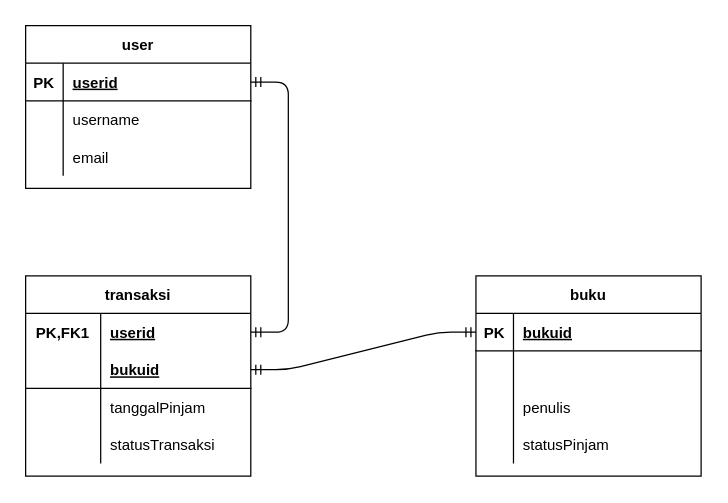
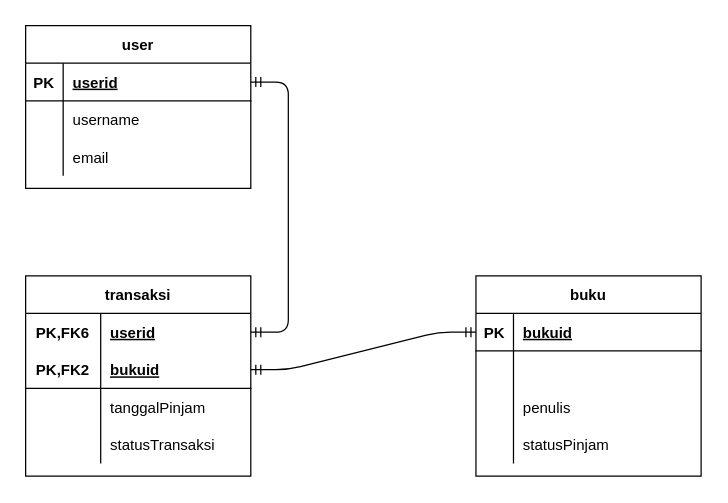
- <mxCell id="26" value="PK,FK1" style="shape=partialRectangle;connectable=0;fillColor=none;top=0;left=0;bottom=0;right=0;fontStyle=1;overflow=hidden;" vertex="1" parent="25"><mxGeometry width="60" height="30" as="geometry" /></mxCell>
+ <mxCell id="26" value="PK,FK6" style="shape=partialRectangle;connectable=0;fillColor=none;top=0;left=0;bottom=0;right=0;fontStyle=1;overflow=hidden;" vertex="1" parent="25"><mxGeometry width="60" height="30" as="geometry" /></mxCell>
+ <mxCell id="29" value="PK,FK2" style="shape=partialRectangle;connectable=0;fillColor=none;top=0;left=0;bottom=0;right=0;fontStyle=1;overflow=hidden;" vertex="1" parent="28"><mxGeometry width="60" height="30" as="geometry" /></mxCell>
